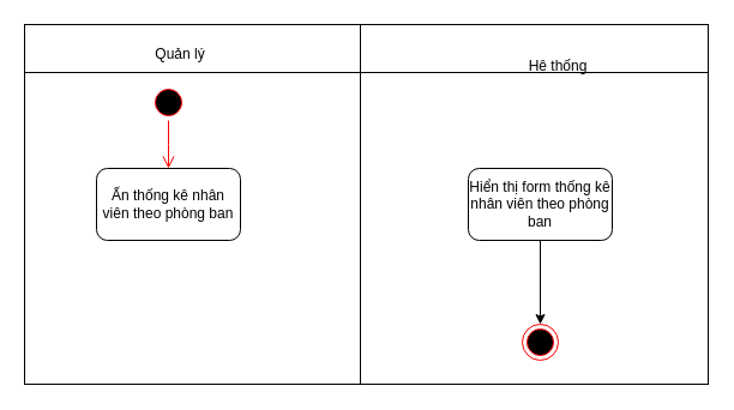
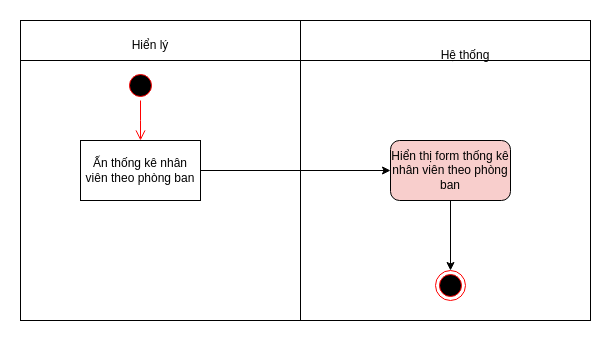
- <mxCell id="3" value="Quản lý" style="text;html=1;align=center;verticalAlign=middle;whiteSpace=wrap;rounded=0;" parent="1" vertex="1"><mxGeometry x="120" y="30" width="60" height="30" as="geometry" /></mxCell>
+ <mxCell id="3" value="Hiển lý" style="text;html=1;align=center;verticalAlign=middle;whiteSpace=wrap;rounded=0;" parent="1" vertex="1"><mxGeometry x="120" y="30" width="60" height="30" as="geometry" /></mxCell>
- <mxCell id="7" value="Ấn thống kê nhân viên theo phòng ban" style="rounded=1;whiteSpace=wrap;html=1;" parent="1" vertex="1"><mxGeometry x="80" y="140" width="120" height="60" as="geometry" /></mxCell>
+ <mxCell id="7" value="Ấn thống kê nhân viên theo phòng ban" style="whiteSpace=wrap;html=1;rounded=0;" parent="1" vertex="1"><mxGeometry x="80" y="140" width="120" height="60" as="geometry" /></mxCell>
+ <mxCell id="10" value="" style="endArrow=classic;html=1;rounded=0;exitX=1;exitY=0.5;exitDx=0;exitDy=0;" parent="1" source="7" target="9" edge="1"><mxGeometry width="50" height="50" relative="1" as="geometry"><mxPoint x="330" y="300" as="sourcePoint" /><mxPoint x="380" y="250" as="targetPoint" /></mxGeometry></mxCell>
- <mxCell id="9" value="Hiển thị form thống kê nhân viên theo phòng ban" style="rounded=1;whiteSpace=wrap;html=1;" parent="1" vertex="1"><mxGeometry x="390" y="140" width="120" height="60" as="geometry" /></mxCell>
+ <mxCell id="9" value="Hiển thị form thống kê nhân viên theo phòng ban" style="rounded=1;whiteSpace=wrap;html=1;fillColor=#f8cecc;" parent="1" vertex="1"><mxGeometry x="390" y="140" width="120" height="60" as="geometry" /></mxCell>
